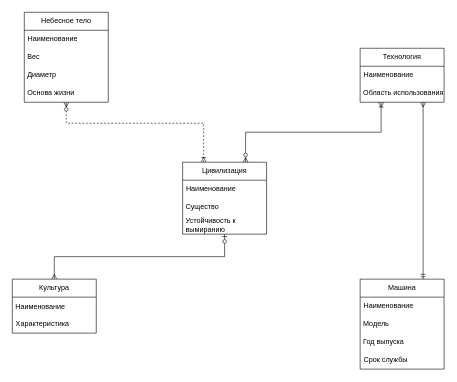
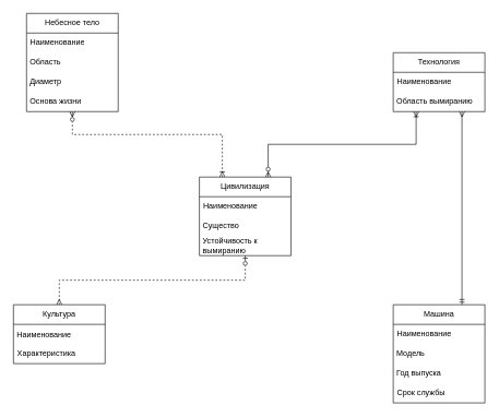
- <mxCell id="9" value="&amp;nbsp;Вес" style="text;html=1;align=left;verticalAlign=middle;whiteSpace=wrap;rounded=0;" parent="7" vertex="1"><mxGeometry y="60" width="140" height="30" as="geometry" /></mxCell>
+ <mxCell id="9" value="&amp;nbsp;Область" style="text;html=1;align=left;verticalAlign=middle;whiteSpace=wrap;rounded=0;" parent="7" vertex="1"><mxGeometry y="60" width="140" height="30" as="geometry" /></mxCell>
- <mxCell id="14" value="&amp;nbsp;Область использования" style="text;html=1;align=left;verticalAlign=middle;whiteSpace=wrap;rounded=0;" parent="12" vertex="1"><mxGeometry y="60" width="140" height="30" as="geometry" /></mxCell>
+ <mxCell id="14" value="&amp;nbsp;Область вымиранию" style="text;html=1;align=left;verticalAlign=middle;whiteSpace=wrap;rounded=0;" parent="12" vertex="1"><mxGeometry y="60" width="140" height="30" as="geometry" /></mxCell>
- <mxCell id="15" style="edgeStyle=orthogonalEdgeStyle;rounded=0;orthogonalLoop=1;jettySize=auto;html=1;exitX=0.5;exitY=0;exitDx=0;exitDy=0;entryX=0.5;entryY=1;entryDx=0;entryDy=0;startArrow=ERmany;startFill=0;endArrow=ERzeroToOne;endFill=0;" parent="1" source="16" target="6" edge="1"><mxGeometry relative="1" as="geometry" /></mxCell>
+ <mxCell id="15" style="edgeStyle=orthogonalEdgeStyle;rounded=0;orthogonalLoop=1;jettySize=auto;html=1;exitX=0.5;exitY=0;exitDx=0;exitDy=0;entryX=0.5;entryY=1;entryDx=0;entryDy=0;startArrow=ERmany;startFill=0;endArrow=ERzeroToOne;endFill=0;dashed=1;" parent="1" source="16" target="6" edge="1"><mxGeometry relative="1" as="geometry" /></mxCell>
